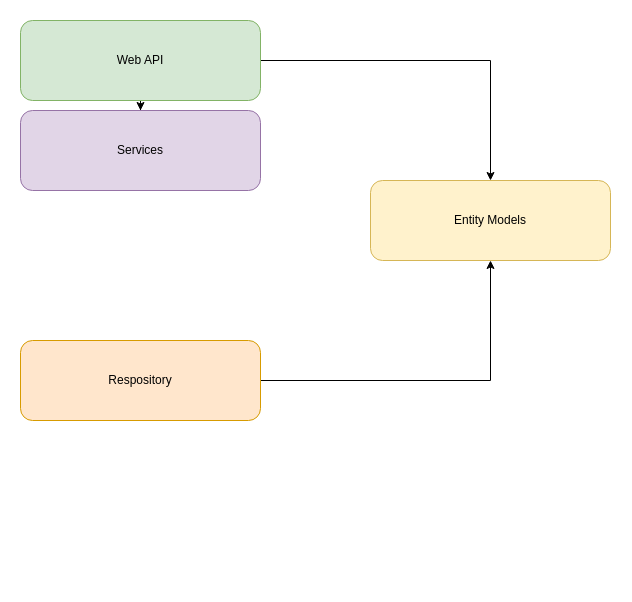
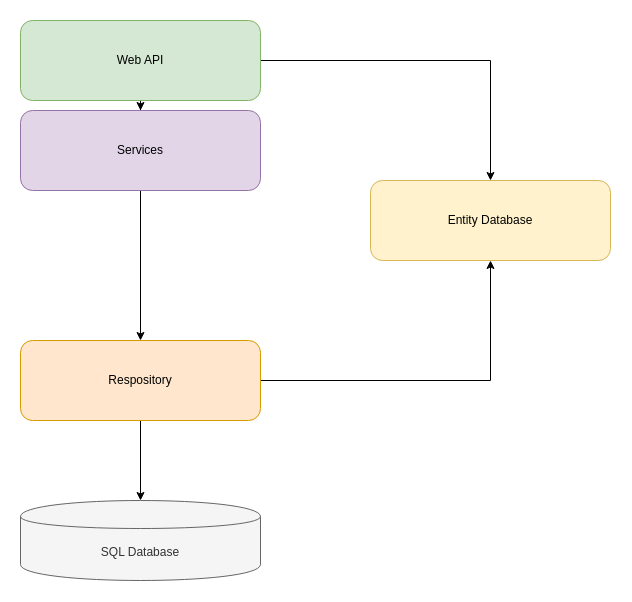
- <mxCell id="5" value="Entity Models" style="rounded=1;whiteSpace=wrap;html=1;fillColor=#fff2cc;strokeColor=#d6b656;" vertex="1" parent="1"><mxGeometry x="370" y="180" width="240" height="80" as="geometry" /></mxCell>
+ <mxCell id="5" value="Entity Database" style="rounded=1;whiteSpace=wrap;html=1;fillColor=#fff2cc;strokeColor=#d6b656;" vertex="1" parent="1"><mxGeometry x="370" y="180" width="240" height="80" as="geometry" /></mxCell>
+ <mxCell id="6" style="edgeStyle=orthogonalEdgeStyle;rounded=0;orthogonalLoop=1;jettySize=auto;html=1;entryX=0.5;entryY=0;entryDx=0;entryDy=0;" edge="1" parent="1" source="7" target="10"><mxGeometry relative="1" as="geometry" /></mxCell>
+ <mxCell id="8" style="edgeStyle=orthogonalEdgeStyle;rounded=0;orthogonalLoop=1;jettySize=auto;html=1;entryX=0.5;entryY=0;entryDx=0;entryDy=0;" edge="1" parent="1" source="10" target="11"><mxGeometry relative="1" as="geometry" /></mxCell>
+ <mxCell id="11" value="SQL Database" style="shape=cylinder;whiteSpace=wrap;html=1;boundedLbl=1;backgroundOutline=1;fillColor=#f5f5f5;strokeColor=#666666;fontColor=#333333;" vertex="1" parent="1"><mxGeometry x="20" y="500" width="240" height="80" as="geometry" /></mxCell>
